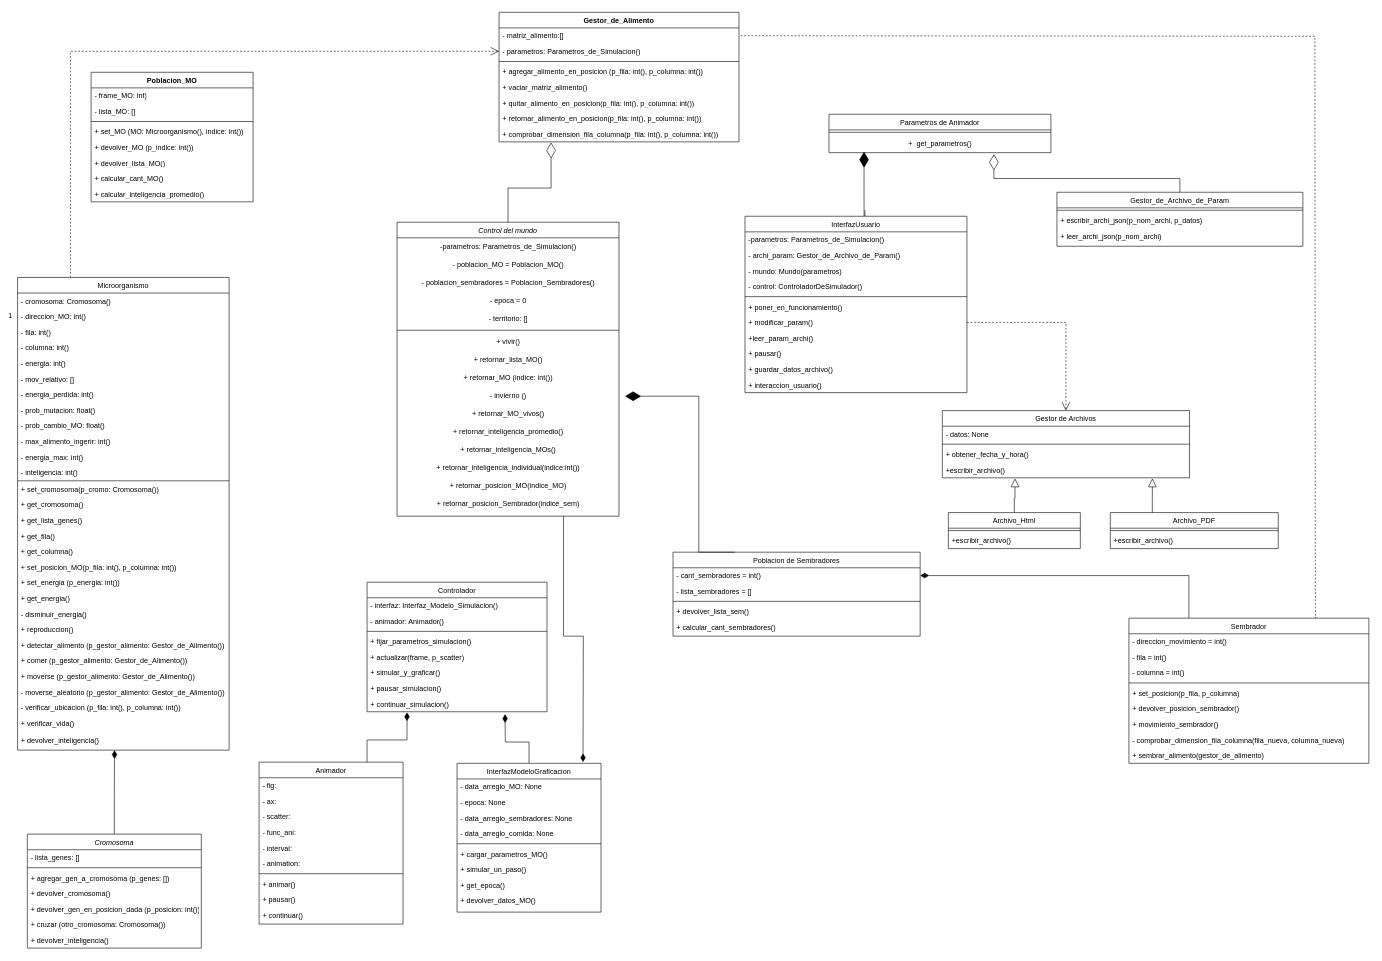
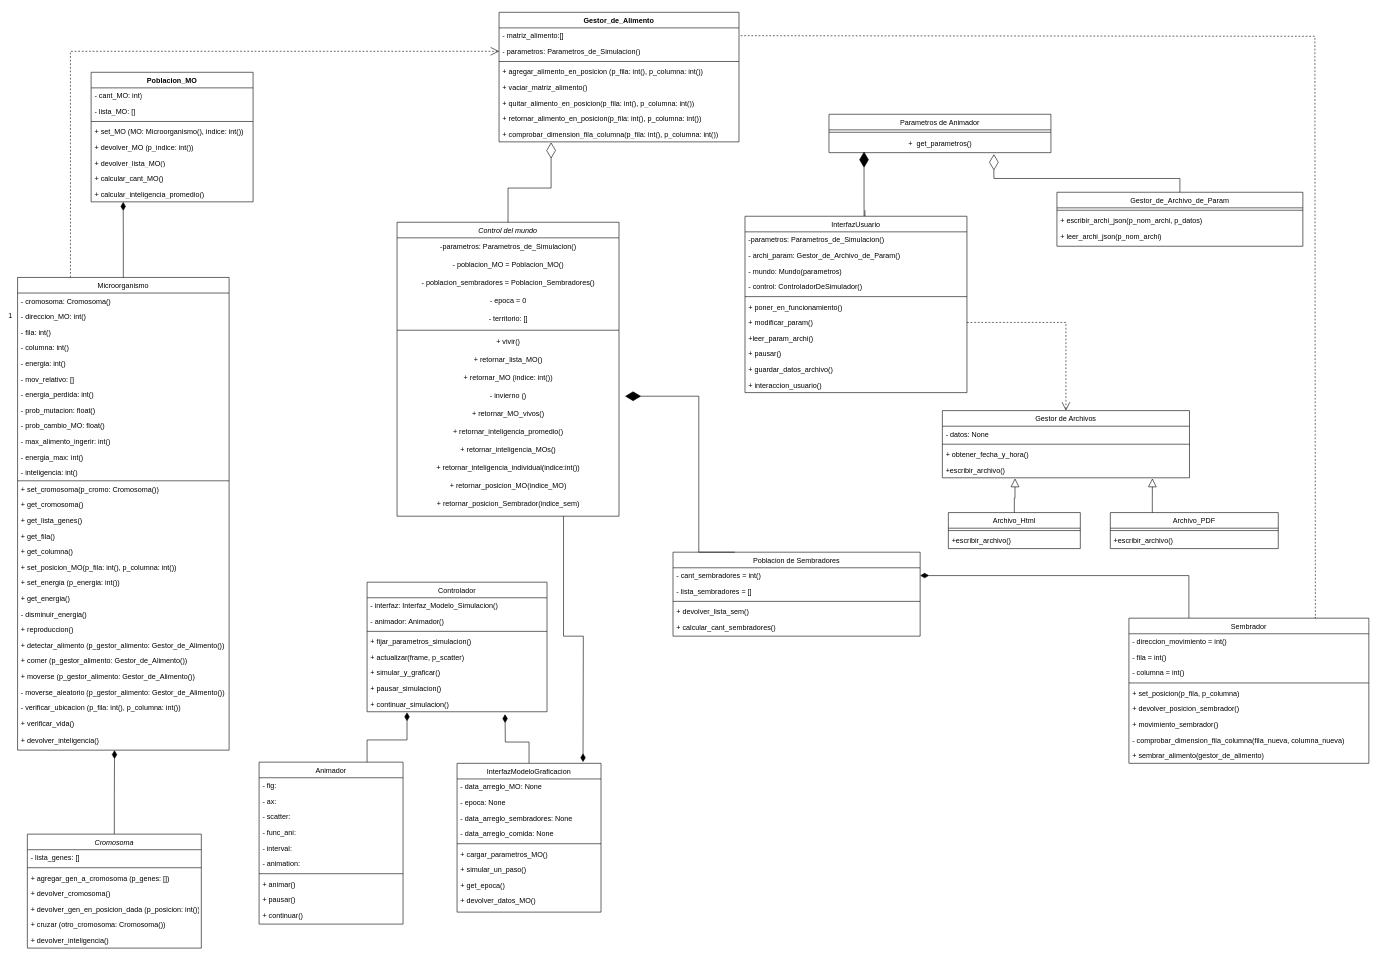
- <mxCell id="45" value="- frame_MO: int)" style="text;strokeColor=none;fillColor=none;align=left;verticalAlign=top;spacingLeft=4;spacingRight=4;overflow=hidden;rotatable=0;points=[[0,0.5],[1,0.5]];portConstraint=eastwest;whiteSpace=wrap;html=1;" parent="44" vertex="1"><mxGeometry y="26" width="270" height="26" as="geometry" /></mxCell>
+ <mxCell id="45" value="- cant_MO: int)" style="text;strokeColor=none;fillColor=none;align=left;verticalAlign=top;spacingLeft=4;spacingRight=4;overflow=hidden;rotatable=0;points=[[0,0.5],[1,0.5]];portConstraint=eastwest;whiteSpace=wrap;html=1;" parent="44" vertex="1"><mxGeometry y="26" width="270" height="26" as="geometry" /></mxCell>
+ <mxCell id="62" style="edgeStyle=orthogonalEdgeStyle;rounded=0;orthogonalLoop=1;jettySize=auto;html=1;exitX=0.5;exitY=0;exitDx=0;exitDy=0;entryX=0.198;entryY=1.005;entryDx=0;entryDy=0;entryPerimeter=0;endSize=12;endArrow=diamondThin;endFill=1;" parent="1" source="12" target="52" edge="1"><mxGeometry relative="1" as="geometry" /></mxCell>
